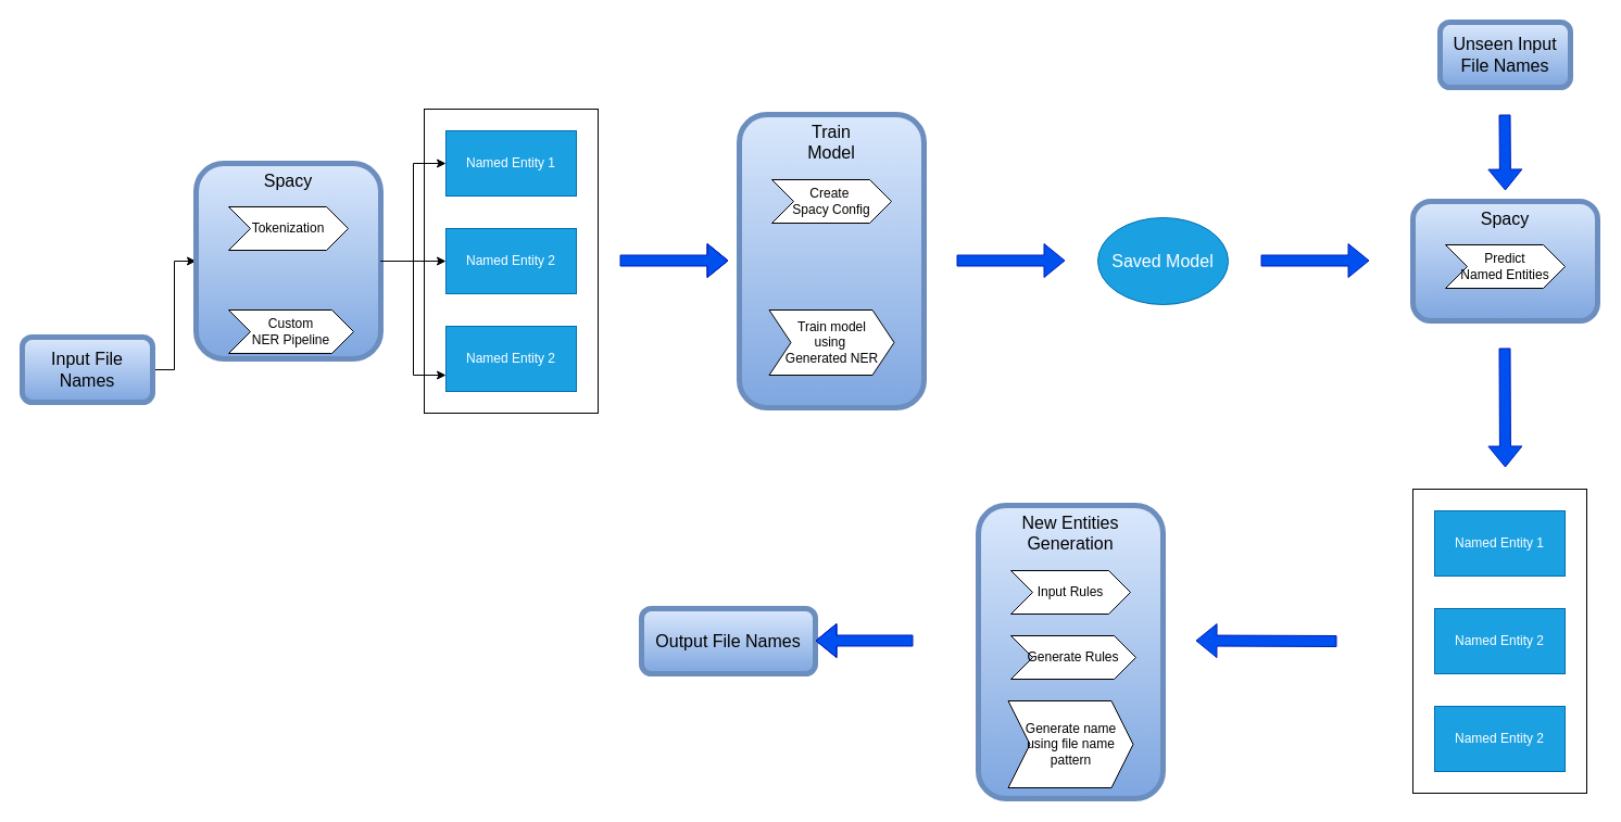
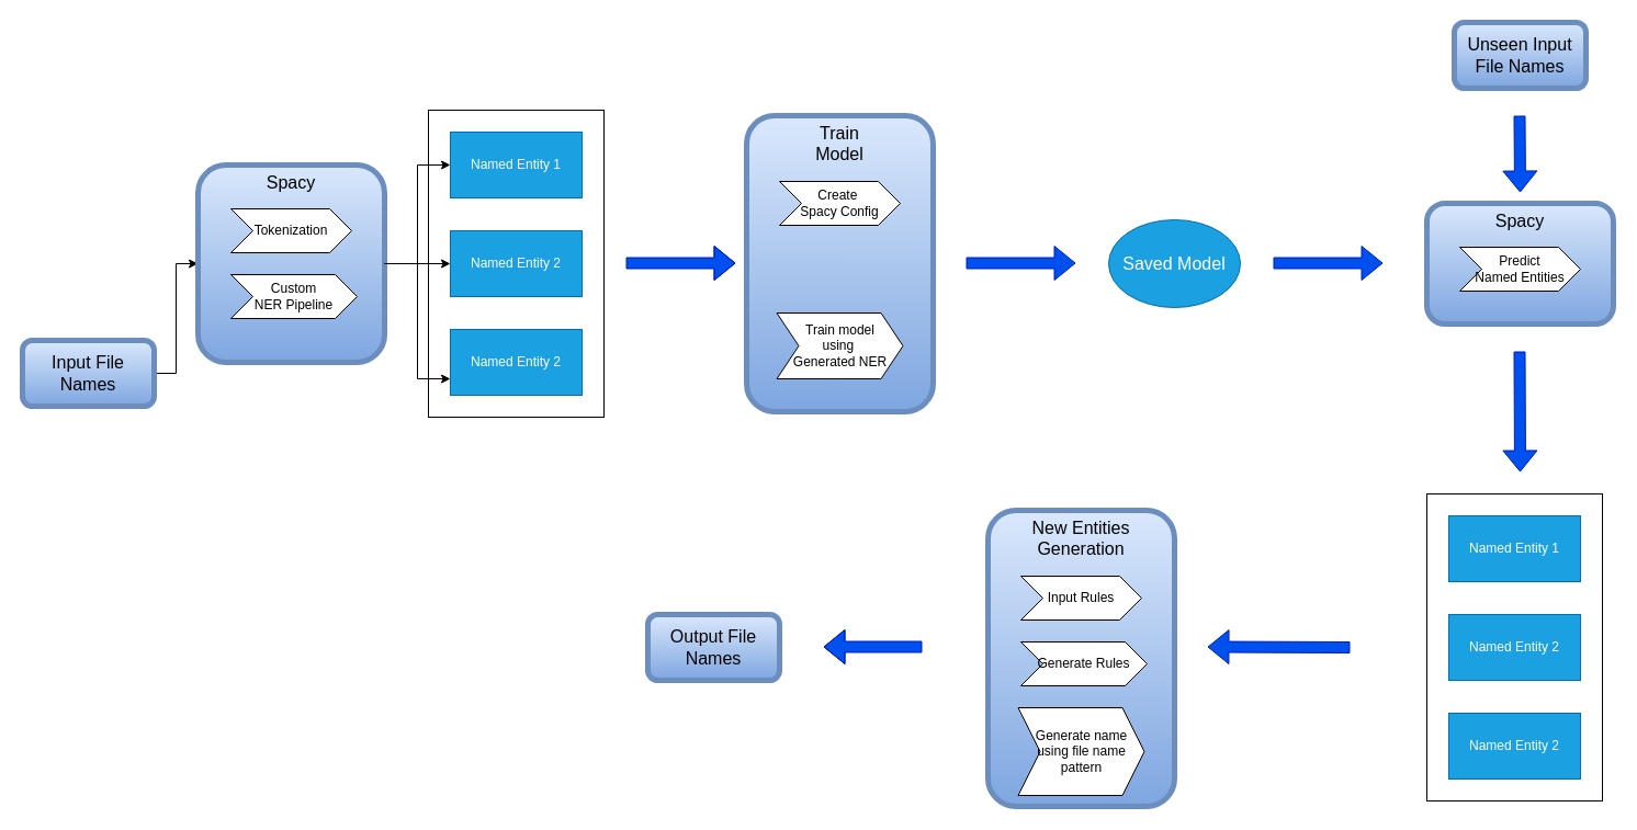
- <mxCell id="7" value="Custom&lt;br&gt;NER Pipeline" style="shape=step;perimeter=stepPerimeter;whiteSpace=wrap;html=1;fixedSize=1;" parent="4" vertex="1"><mxGeometry x="30" y="135" width="115" height="40" as="geometry" /></mxCell>
+ <mxCell id="7" value="Custom&lt;br&gt;NER Pipeline" style="shape=step;perimeter=stepPerimeter;whiteSpace=wrap;html=1;fixedSize=1;" parent="4" vertex="1"><mxGeometry x="30" y="100" width="115" height="40" as="geometry" /></mxCell>
- <mxCell id="31" value="Output File Names" style="rounded=1;whiteSpace=wrap;html=1;fillColor=#dae8fc;gradientColor=#7ea6e0;strokeColor=#6c8ebf;fontSize=16;strokeWidth=5;" vertex="1" parent="1"><mxGeometry x="590" y="560" width="160" height="60" as="geometry" /></mxCell>
+ <mxCell id="31" value="Output File Names" style="rounded=1;whiteSpace=wrap;html=1;fillColor=#dae8fc;gradientColor=#7ea6e0;strokeColor=#6c8ebf;fontSize=16;strokeWidth=5;" vertex="1" parent="1"><mxGeometry x="590" y="560" width="120" height="60" as="geometry" /></mxCell>
